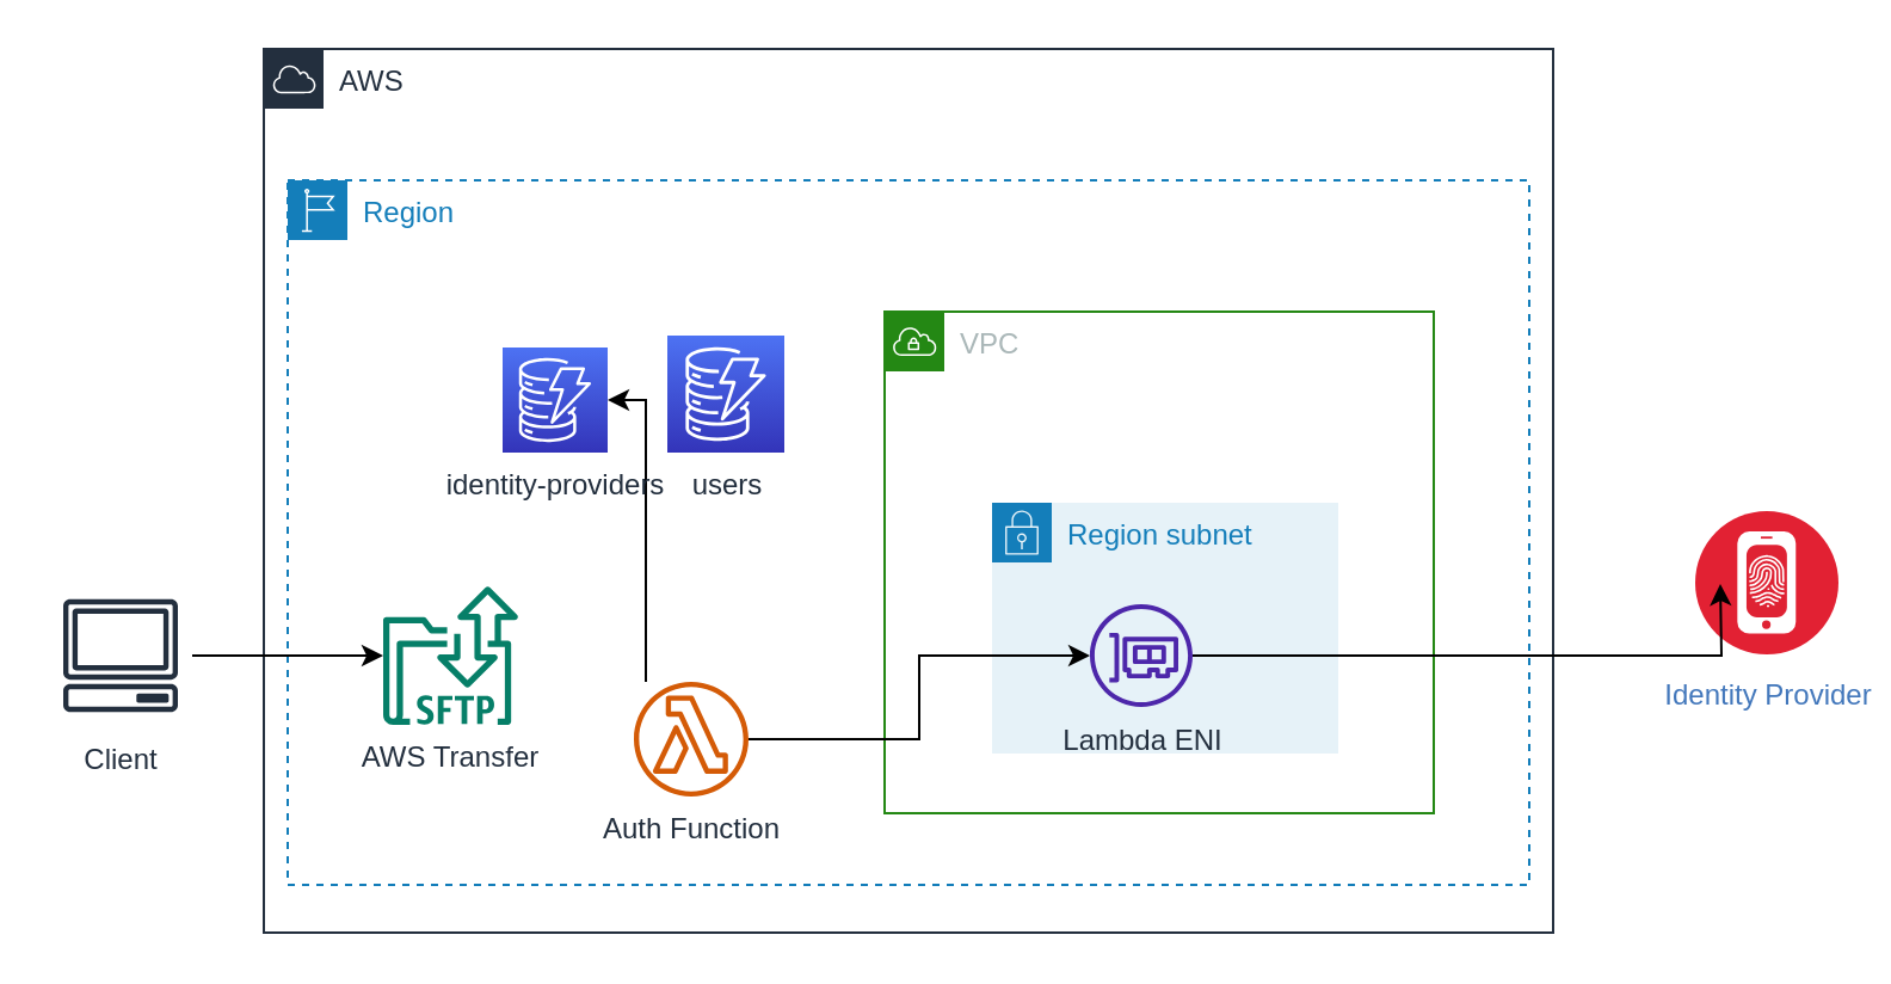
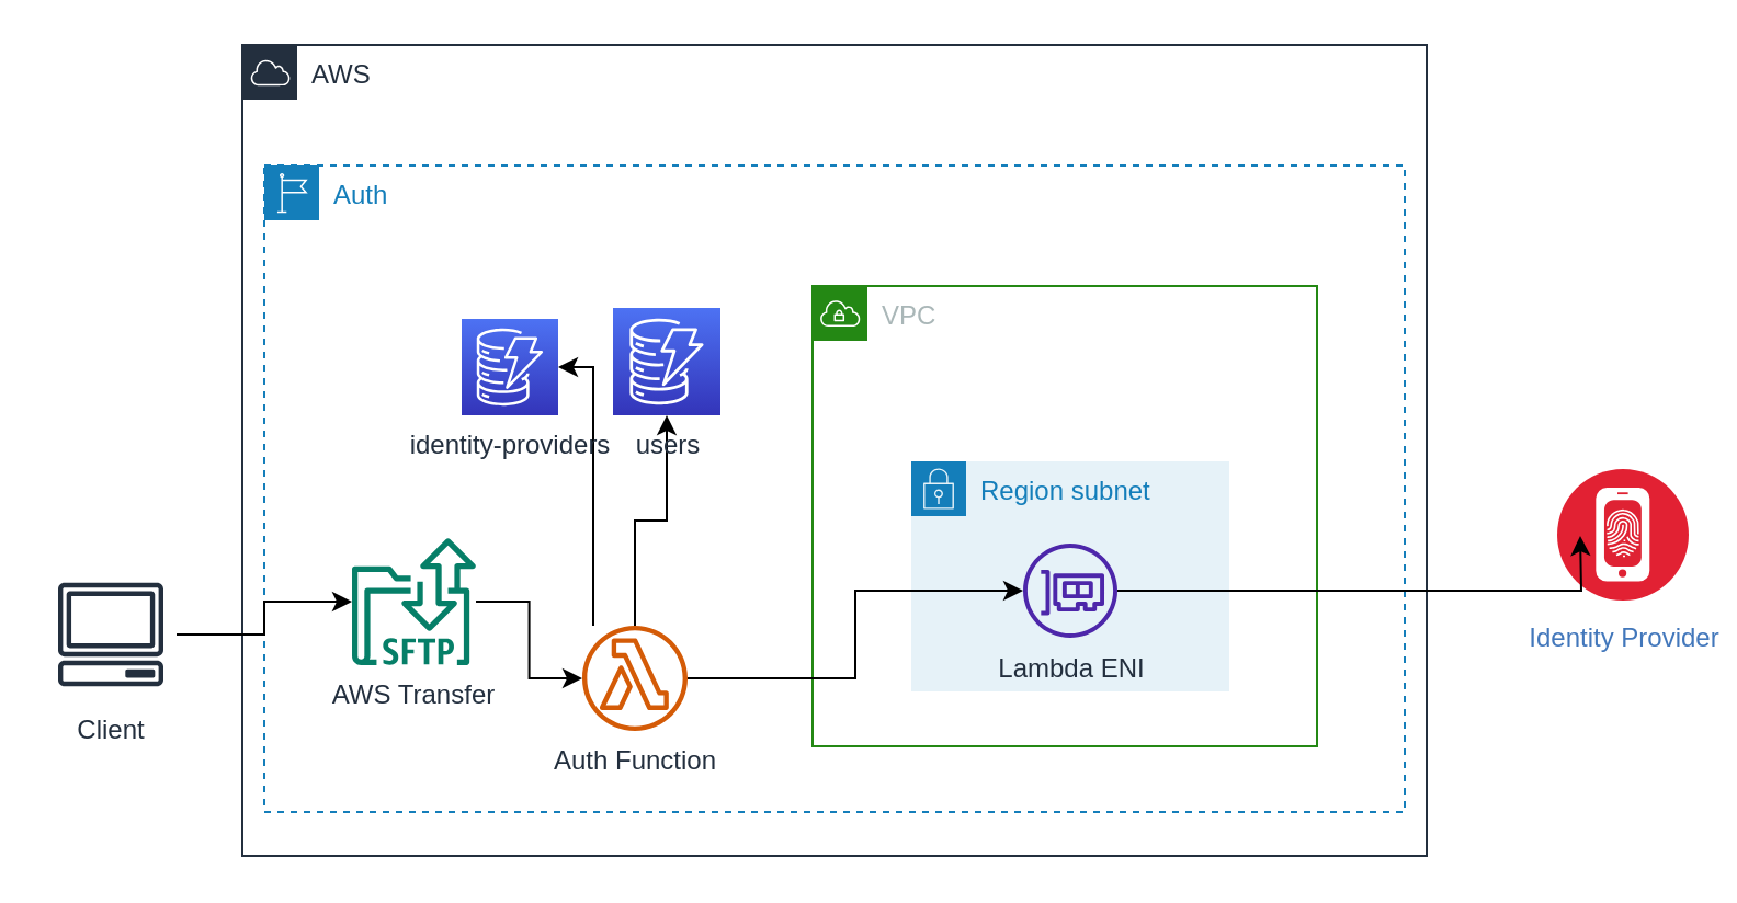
- <mxCell id="3" value="Region" style="points=[[0,0],[0.25,0],[0.5,0],[0.75,0],[1,0],[1,0.25],[1,0.5],[1,0.75],[1,1],[0.75,1],[0.5,1],[0.25,1],[0,1],[0,0.75],[0,0.5],[0,0.25]];outlineConnect=0;gradientColor=none;html=1;whiteSpace=wrap;fontSize=12;fontStyle=0;container=1;pointerEvents=0;collapsible=0;recursiveResize=0;shape=mxgraph.aws4.group;grIcon=mxgraph.aws4.group_region;strokeColor=#147EBA;fillColor=none;verticalAlign=top;align=left;spacingLeft=30;fontColor=#147EBA;dashed=1;" parent="2" vertex="1"><mxGeometry x="10" y="55" width="520" height="295" as="geometry" /></mxCell>
+ <mxCell id="3" value="Auth" style="points=[[0,0],[0.25,0],[0.5,0],[0.75,0],[1,0],[1,0.25],[1,0.5],[1,0.75],[1,1],[0.75,1],[0.5,1],[0.25,1],[0,1],[0,0.75],[0,0.5],[0,0.25]];outlineConnect=0;gradientColor=none;html=1;whiteSpace=wrap;fontSize=12;fontStyle=0;container=1;pointerEvents=0;collapsible=0;recursiveResize=0;shape=mxgraph.aws4.group;grIcon=mxgraph.aws4.group_region;strokeColor=#147EBA;fillColor=none;verticalAlign=top;align=left;spacingLeft=30;fontColor=#147EBA;dashed=1;" parent="2" vertex="1"><mxGeometry x="10" y="55" width="520" height="295" as="geometry" /></mxCell>
+ <mxCell id="7" style="edgeStyle=orthogonalEdgeStyle;rounded=0;orthogonalLoop=1;jettySize=auto;html=1;" parent="3" source="10" target="13" edge="1"><mxGeometry relative="1" as="geometry" /></mxCell>
- <mxCell id="18" value="Client" style="sketch=0;outlineConnect=0;fontColor=#232F3E;gradientColor=none;strokeColor=#232F3E;fillColor=#ffffff;dashed=0;verticalLabelPosition=bottom;verticalAlign=top;align=center;html=1;fontSize=12;fontStyle=0;aspect=fixed;shape=mxgraph.aws4.resourceIcon;resIcon=mxgraph.aws4.client;" parent="1" vertex="1"><mxGeometry x="20" y="244" width="60" height="60" as="geometry" /></mxCell>
+ <mxCell id="18" value="Client" style="sketch=0;outlineConnect=0;fontColor=#232F3E;gradientColor=none;strokeColor=#232F3E;fillColor=#ffffff;dashed=0;verticalLabelPosition=bottom;verticalAlign=top;align=center;html=1;fontSize=12;fontStyle=0;aspect=fixed;shape=mxgraph.aws4.resourceIcon;resIcon=mxgraph.aws4.client;" parent="1" vertex="1"><mxGeometry x="20" y="259" width="60" height="60" as="geometry" /></mxCell>
- <mxCell id="6" value="Lambda ENI" style="sketch=0;outlineConnect=0;fontColor=#232F3E;gradientColor=none;fillColor=#4D27AA;strokeColor=none;dashed=0;verticalLabelPosition=bottom;verticalAlign=top;align=center;html=1;fontSize=12;fontStyle=0;aspect=fixed;pointerEvents=1;shape=mxgraph.aws4.elastic_network_interface;" parent="5" vertex="1"><mxGeometry x="41" y="42.5" width="43" height="43" as="geometry" /></mxCell>
+ <mxCell id="6" value="Lambda ENI" style="sketch=0;outlineConnect=0;fontColor=#232F3E;gradientColor=none;fillColor=#4D27AA;strokeColor=none;dashed=0;verticalLabelPosition=bottom;verticalAlign=top;align=center;html=1;fontSize=12;fontStyle=0;aspect=fixed;pointerEvents=1;shape=mxgraph.aws4.elastic_network_interface;" parent="5" vertex="1"><mxGeometry x="51" y="37.5" width="43" height="43" as="geometry" /></mxCell>
+ <mxCell id="11" value="" style="edgeStyle=orthogonalEdgeStyle;rounded=0;orthogonalLoop=1;jettySize=auto;html=1;" parent="3" source="12" target="10" edge="1"><mxGeometry relative="1" as="geometry" /></mxCell>
